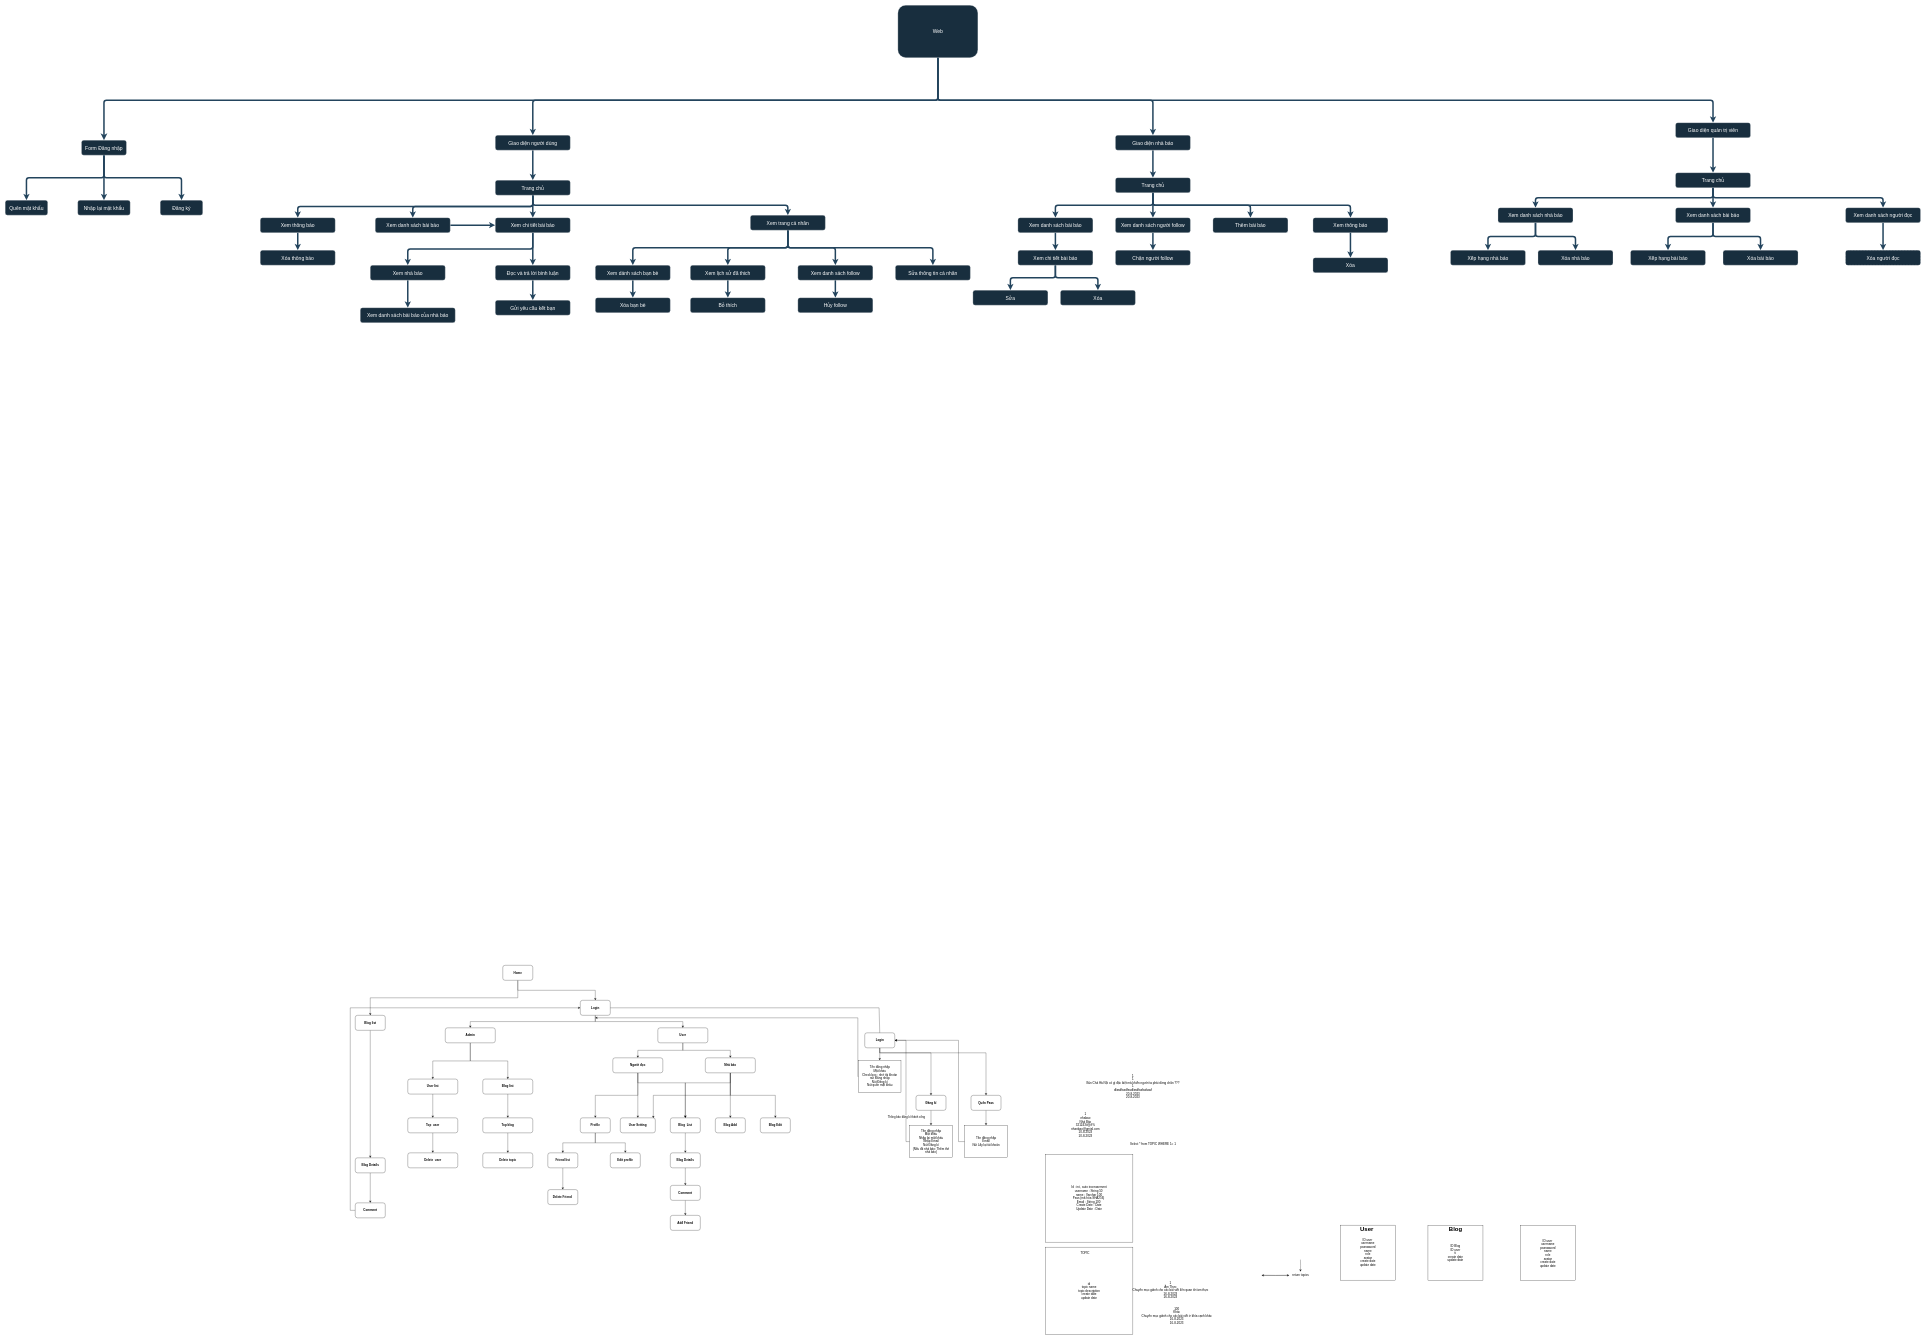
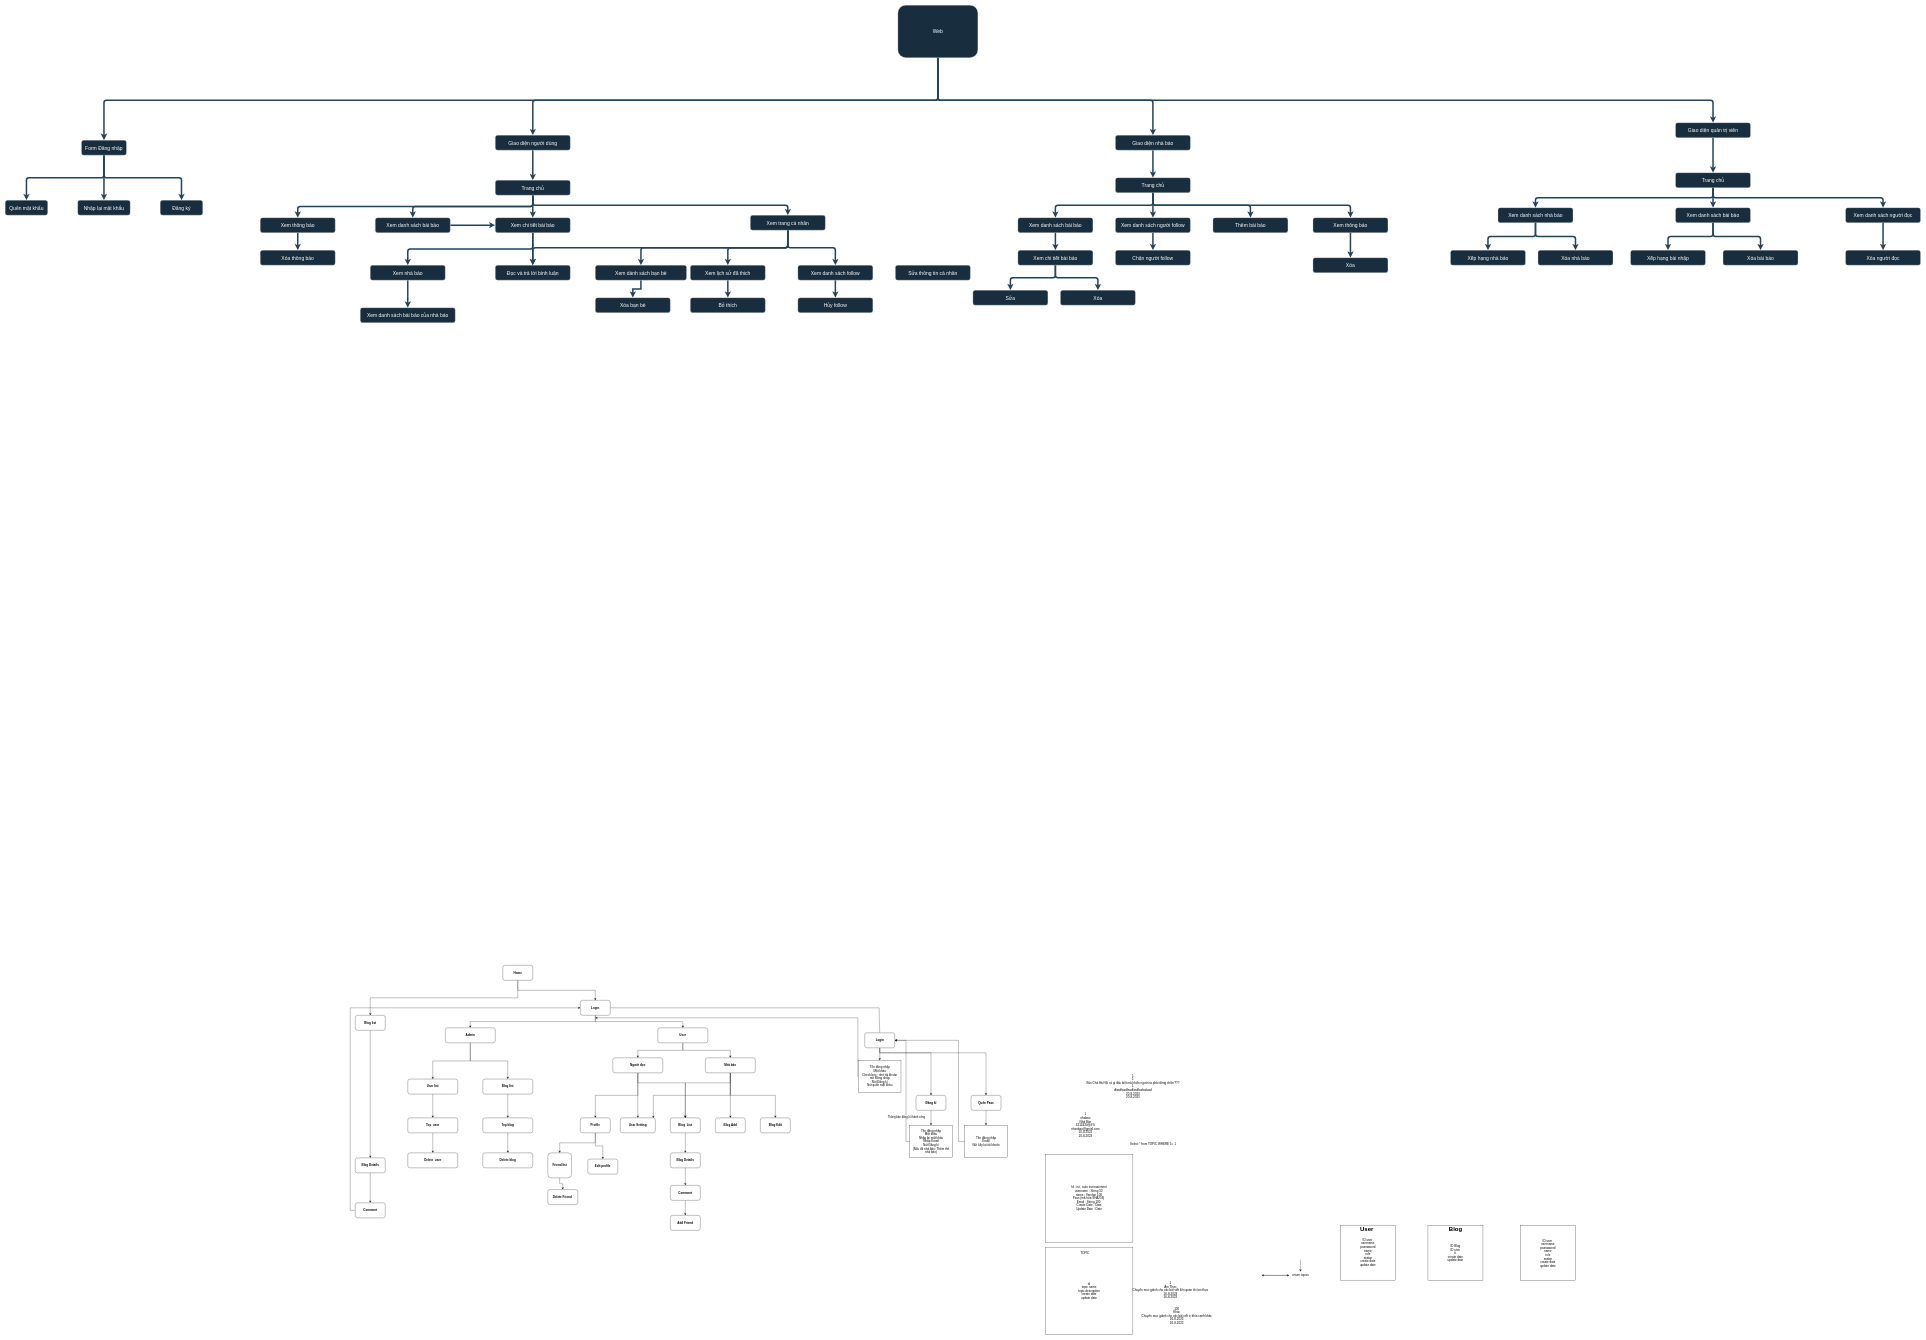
- <mxCell id="32" style="edgeStyle=orthogonalEdgeStyle;rounded=1;orthogonalLoop=1;jettySize=auto;html=1;exitX=0.5;exitY=1;exitDx=0;exitDy=0;entryX=0.5;entryY=0;entryDx=0;entryDy=0;strokeWidth=6;labelBackgroundColor=none;fontColor=default;strokeColor=#23445D;" parent="1" source="34" target="39" edge="1"><mxGeometry relative="1" as="geometry" /></mxCell>
+ <mxCell id="32" style="edgeStyle=orthogonalEdgeStyle;rounded=1;orthogonalLoop=1;jettySize=auto;html=1;exitX=0.5;exitY=1;exitDx=0;exitDy=0;strokeWidth=6;labelBackgroundColor=none;fontColor=default;strokeColor=#23445D;" parent="1" source="34" target="29" edge="1"><mxGeometry relative="1" as="geometry" /></mxCell>
- <mxCell id="78" value="Xếp hạng bài báo" style="rounded=1;whiteSpace=wrap;html=1;fontSize=20;labelBackgroundColor=none;fillColor=#182E3E;strokeColor=#FFFFFF;fontColor=#FFFFFF;" parent="1" vertex="1"><mxGeometry x="6520" y="1000" width="300" height="60" as="geometry" /></mxCell>
+ <mxCell id="78" value="Xếp hạng bài nhập" style="rounded=1;whiteSpace=wrap;html=1;fontSize=20;labelBackgroundColor=none;fillColor=#182E3E;strokeColor=#FFFFFF;fontColor=#FFFFFF;" parent="1" vertex="1"><mxGeometry x="6520" y="1000" width="300" height="60" as="geometry" /></mxCell>
- <mxCell id="80" value="Xóa người đọc" style="rounded=1;whiteSpace=wrap;html=1;fontSize=20;labelBackgroundColor=none;fillColor=#182E3E;strokeColor=#FFFFFF;fontColor=#FFFFFF;dashed=1;" parent="1" vertex="1"><mxGeometry x="7380" y="1000" width="300" height="60" as="geometry" /></mxCell>
+ <mxCell id="80" value="Xóa người đọc" style="rounded=1;whiteSpace=wrap;html=1;fontSize=20;labelBackgroundColor=none;fillColor=#182E3E;strokeColor=#FFFFFF;fontColor=#FFFFFF;" parent="1" vertex="1"><mxGeometry x="7380" y="1000" width="300" height="60" as="geometry" /></mxCell>
- <mxCell id="36" value="Xem dánh sách bạn bè" style="rounded=1;whiteSpace=wrap;html=1;fontSize=20;labelBackgroundColor=none;fillColor=#182E3E;strokeColor=#FFFFFF;fontColor=#FFFFFF;" parent="1" vertex="1"><mxGeometry x="2380" y="1060" width="300" height="60" as="geometry" /></mxCell>
+ <mxCell id="36" value="Xem dánh sách bạn bè" style="rounded=1;whiteSpace=wrap;html=1;fontSize=20;labelBackgroundColor=none;fillColor=#182E3E;strokeColor=#FFFFFF;fontColor=#FFFFFF;" parent="1" vertex="1"><mxGeometry x="2380" y="1060" width="365" height="60" as="geometry" /></mxCell>
- <mxCell id="28" style="edgeStyle=orthogonalEdgeStyle;rounded=0;orthogonalLoop=1;jettySize=auto;html=1;exitX=0.5;exitY=1;exitDx=0;exitDy=0;entryX=0.5;entryY=0;entryDx=0;entryDy=0;strokeColor=#23445D;strokeWidth=6;" parent="1" source="29" target="84" edge="1"><mxGeometry relative="1" as="geometry" /></mxCell>
- <mxCell id="84" value="Gửi yêu cầu kết bạn" style="rounded=1;whiteSpace=wrap;html=1;fontSize=20;labelBackgroundColor=none;fillColor=#182E3E;strokeColor=#FFFFFF;fontColor=#FFFFFF;" parent="1" vertex="1"><mxGeometry x="1980" y="1200" width="300" height="60" as="geometry" /></mxCell>
- <mxCell id="159" value="Delete topic" style="rounded=1;whiteSpace=wrap;html=1;fontStyle=1" parent="1" vertex="1"><mxGeometry x="1930" y="4610" width="200" height="60" as="geometry" /></mxCell>
+ <mxCell id="159" value="Delete blog" style="rounded=1;whiteSpace=wrap;html=1;fontStyle=1" parent="1" vertex="1"><mxGeometry x="1930" y="4610" width="200" height="60" as="geometry" /></mxCell>
- <mxCell id="163" value="Friend list" style="rounded=1;whiteSpace=wrap;html=1;fontStyle=1" parent="1" vertex="1"><mxGeometry x="2190" y="4610" width="120" height="60" as="geometry" /></mxCell>
+ <mxCell id="163" value="Friend list" style="rounded=1;whiteSpace=wrap;html=1;fontStyle=1" parent="1" vertex="1"><mxGeometry x="2190" y="4610" width="95" height="100" as="geometry" /></mxCell>
- <mxCell id="168" value="Edit profile" style="rounded=1;whiteSpace=wrap;html=1;fontStyle=1" parent="1" vertex="1"><mxGeometry x="2440" y="4610" width="120" height="60" as="geometry" /></mxCell>
+ <mxCell id="168" value="Edit profile" style="rounded=1;whiteSpace=wrap;html=1;fontStyle=1" parent="1" vertex="1"><mxGeometry x="2350" y="4635" width="120" height="60" as="geometry" /></mxCell>
